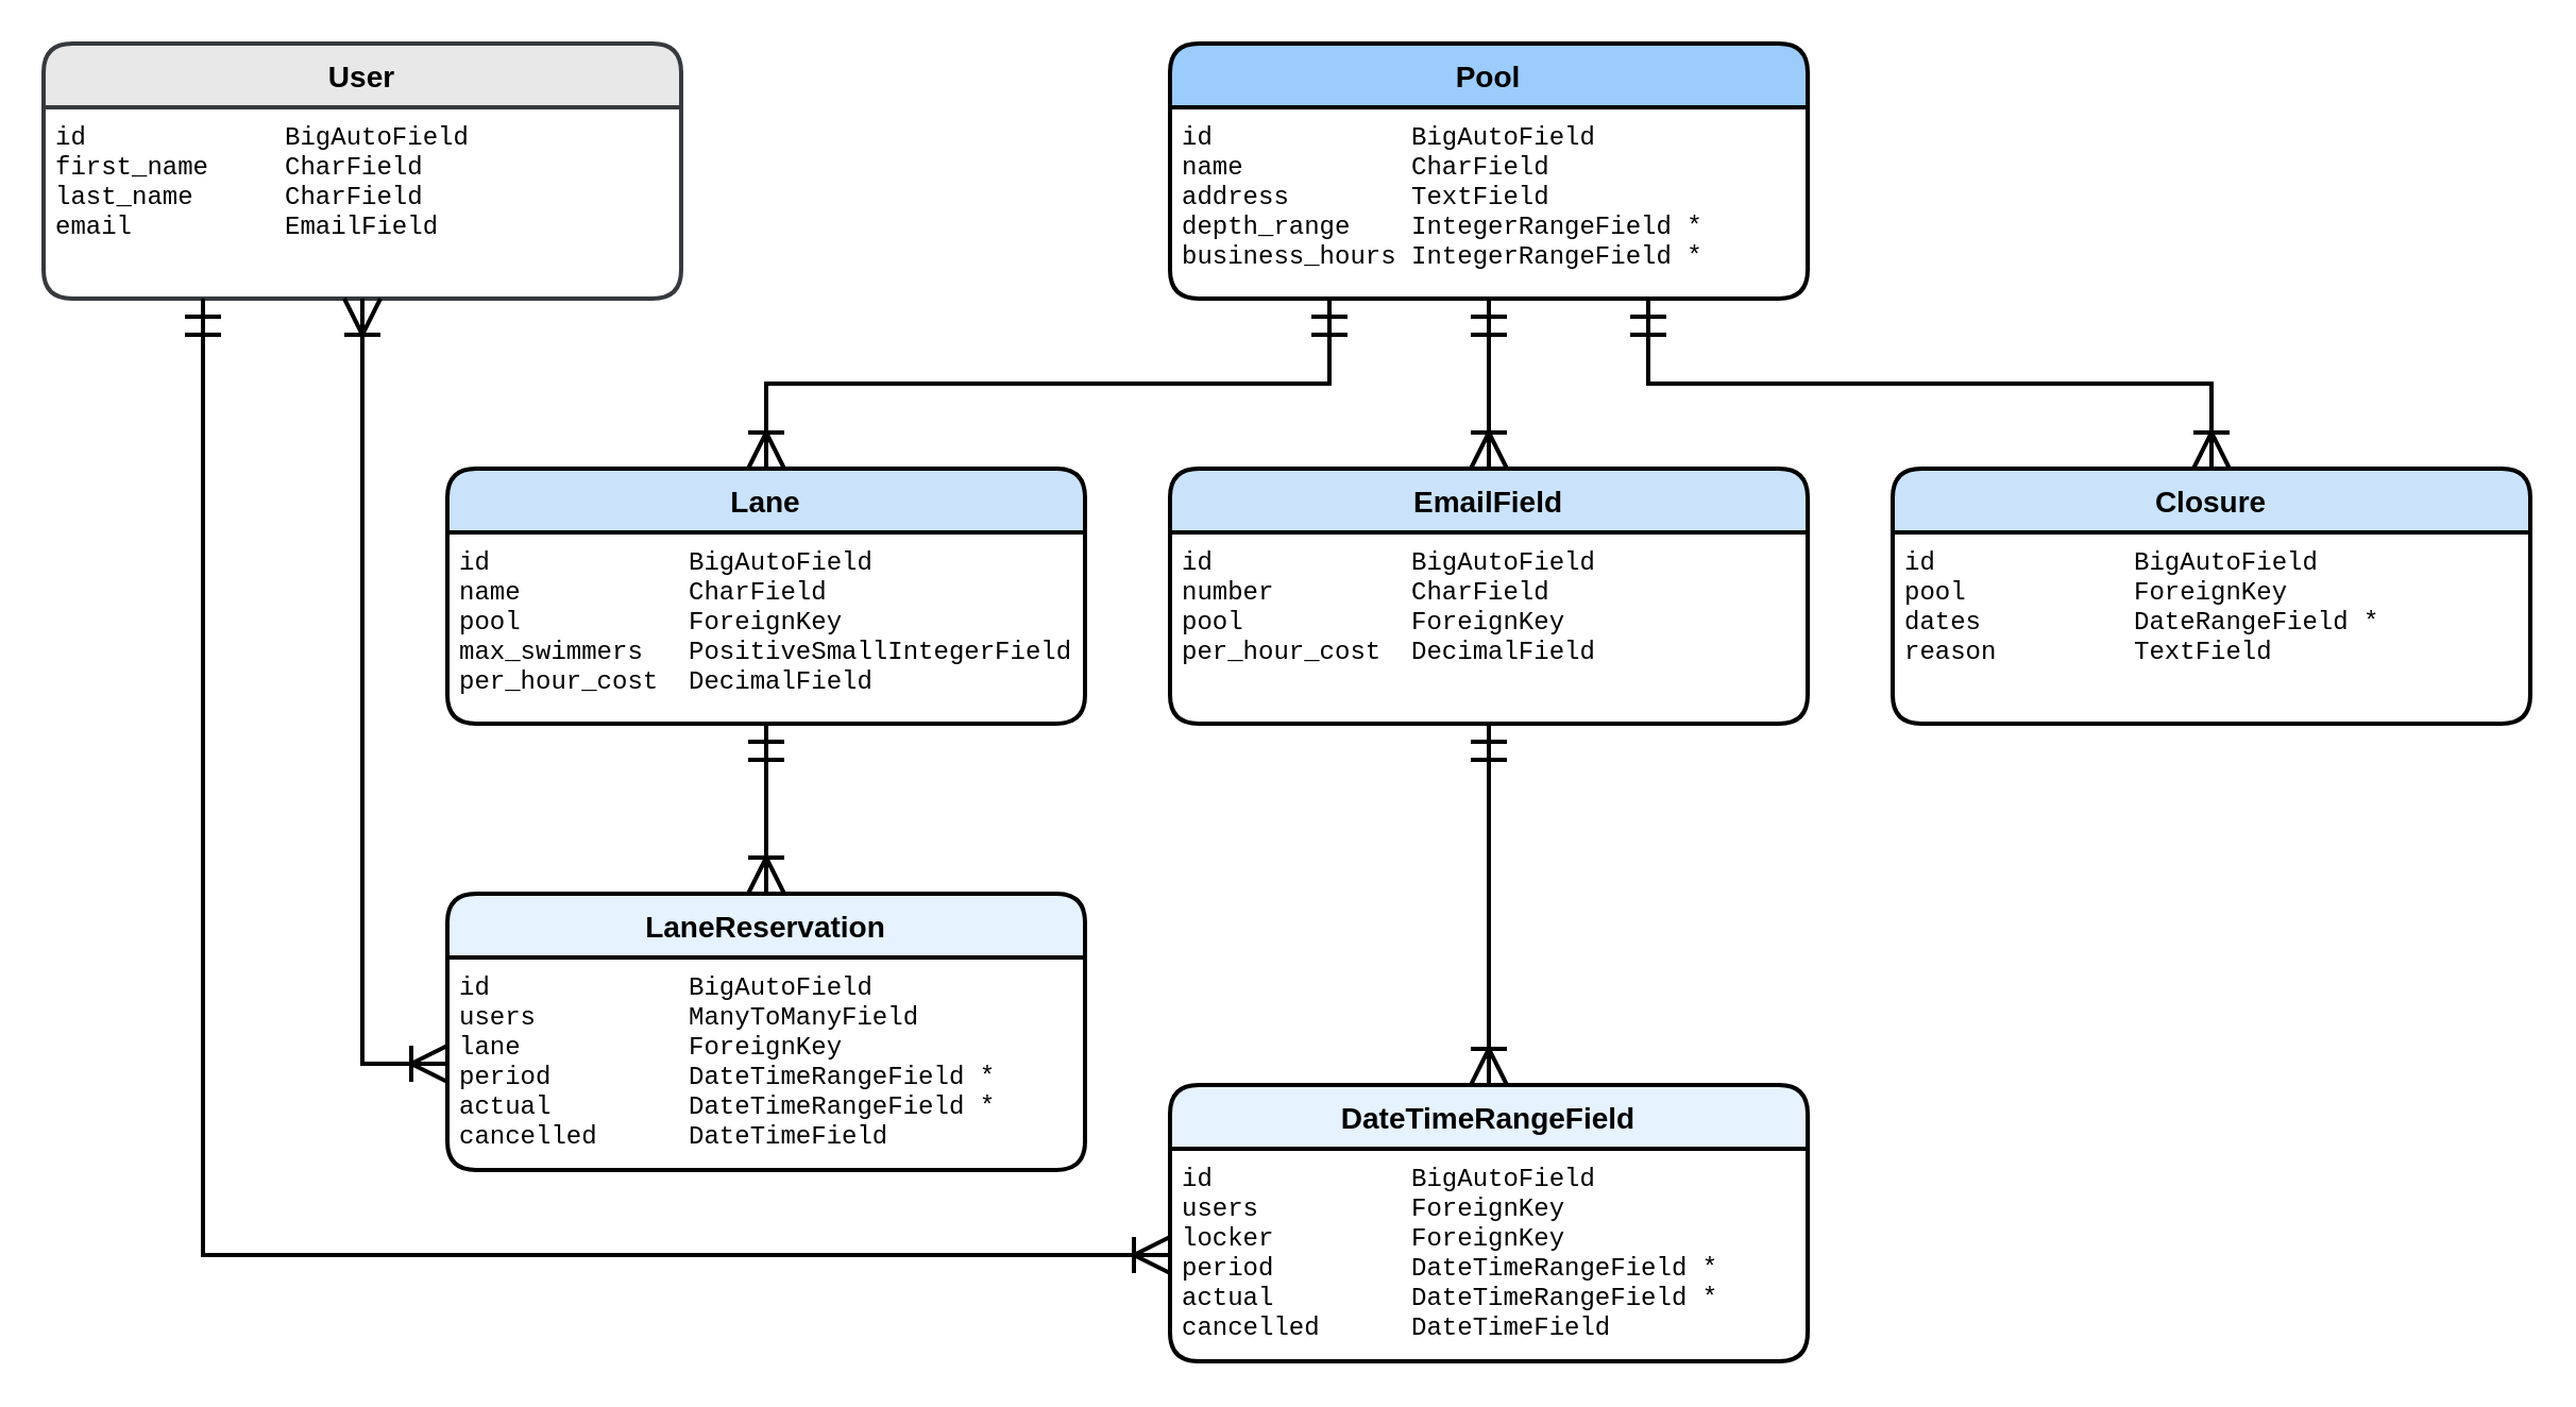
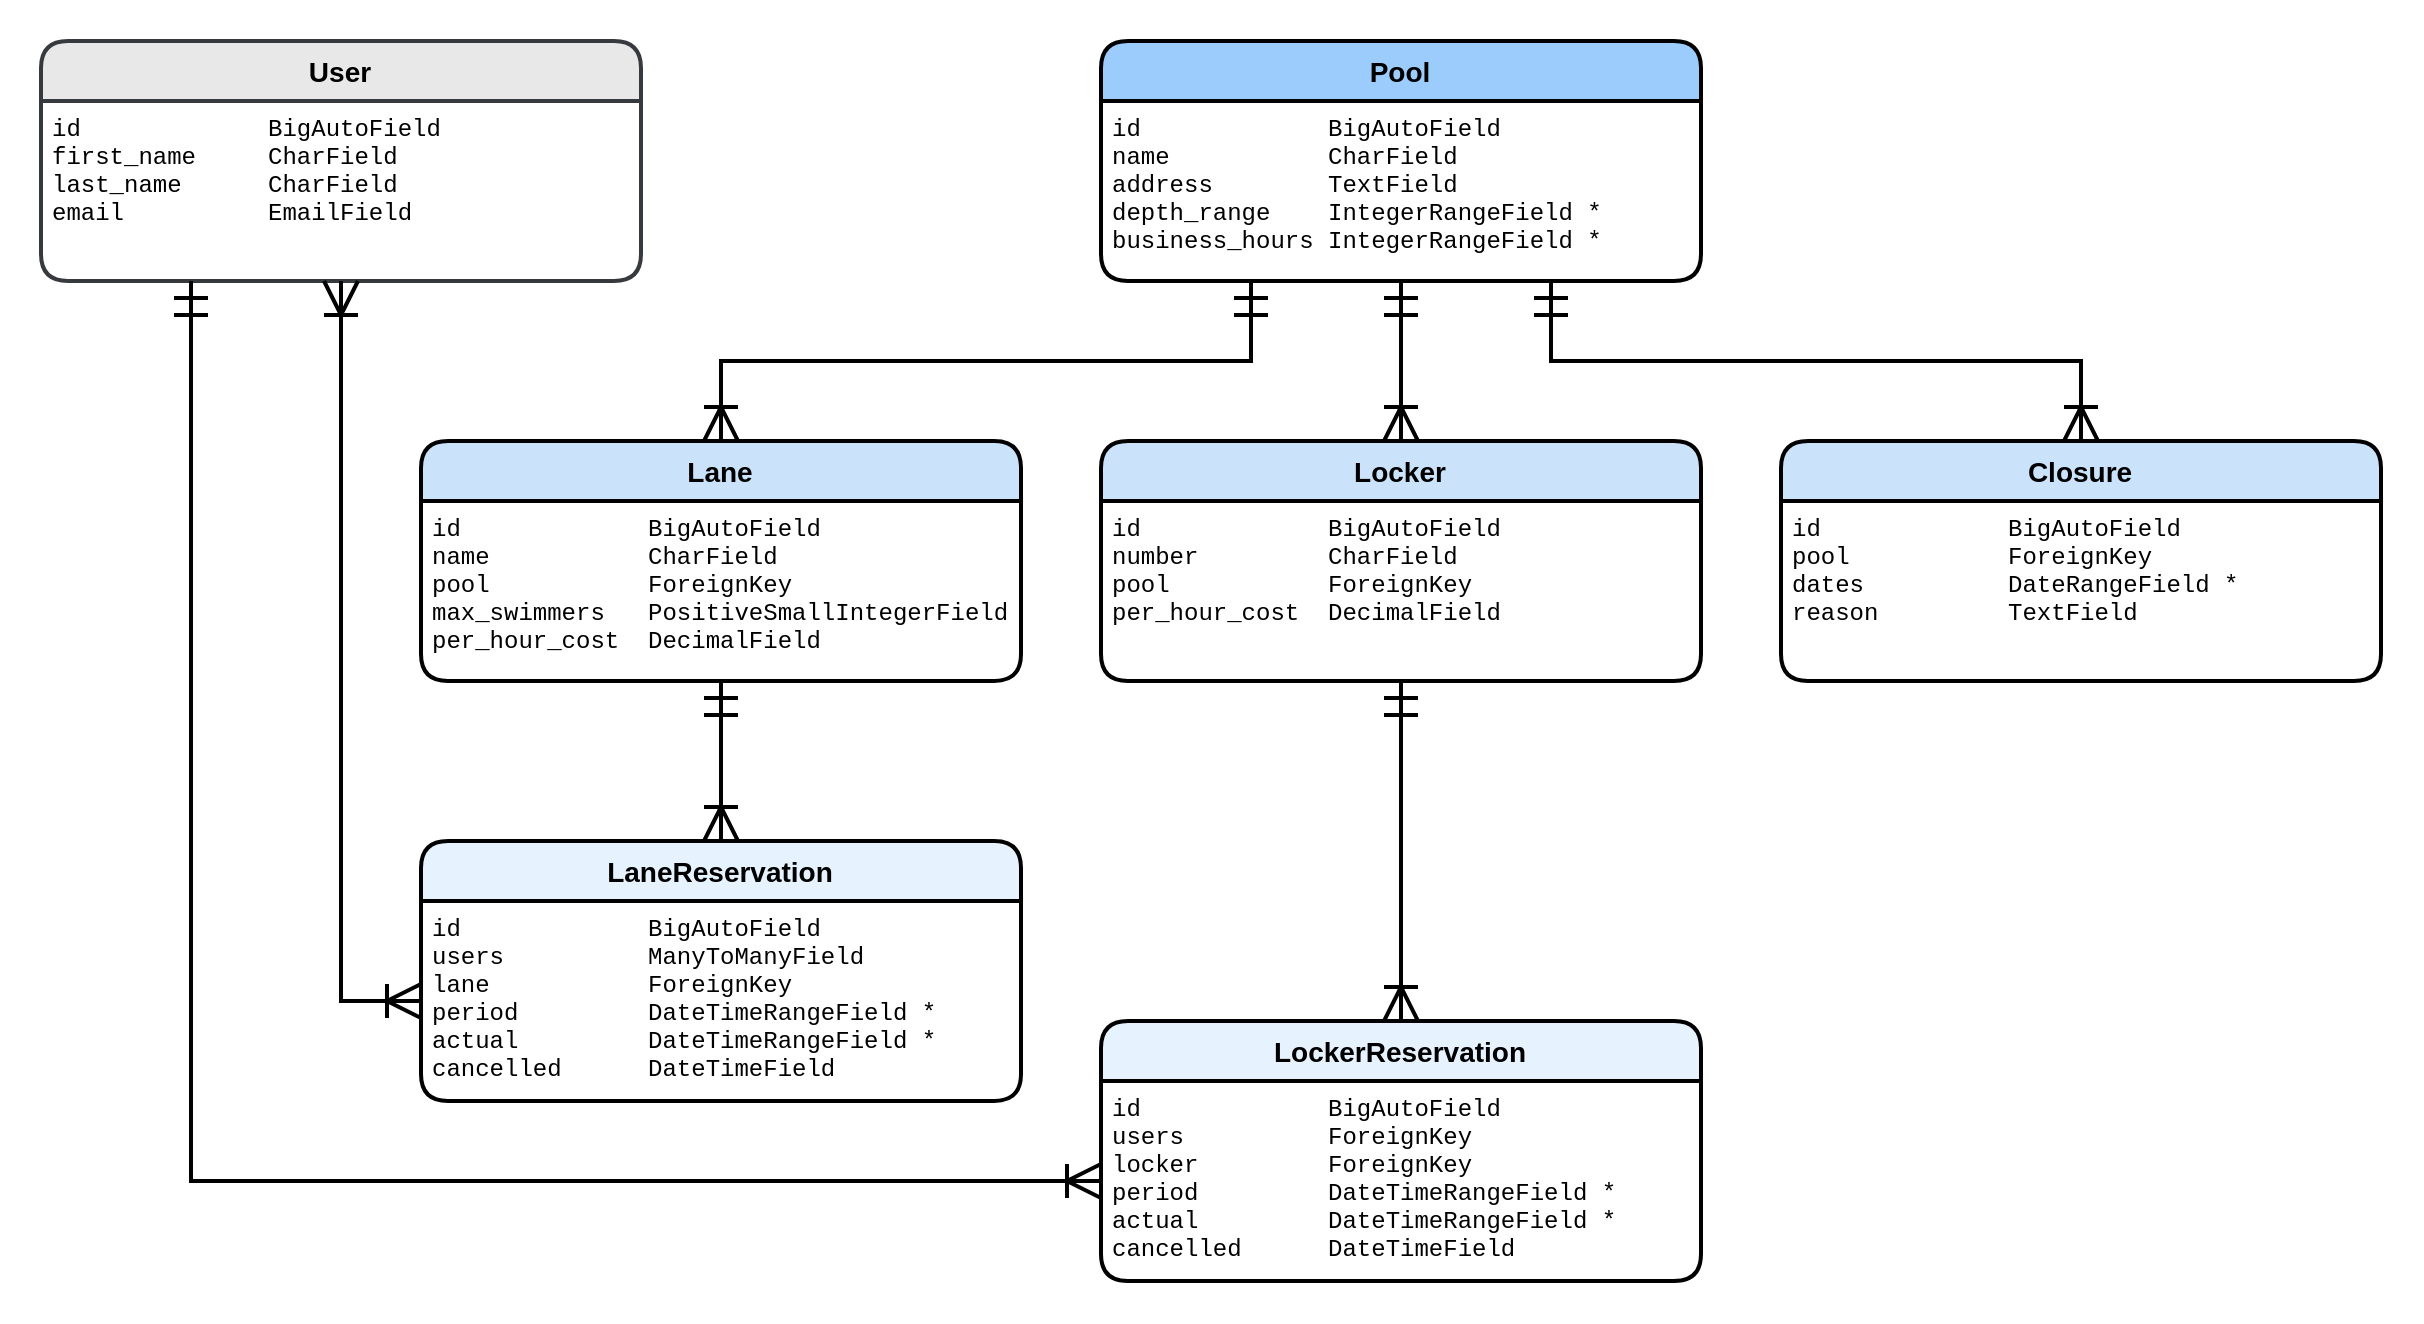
- <mxCell id="8" value="EmailField" style="swimlane;childLayout=stackLayout;horizontal=1;startSize=30;horizontalStack=0;rounded=1;fontSize=14;fontStyle=1;strokeWidth=2;resizeParent=0;resizeLast=1;shadow=0;dashed=0;align=center;fillColor=#CAE3FB;" parent="1" vertex="1"><mxGeometry x="550" y="220" width="300" height="120" as="geometry"><mxRectangle x="160" y="280" width="80" height="30" as="alternateBounds" /></mxGeometry></mxCell>
+ <mxCell id="8" value="Locker" style="swimlane;childLayout=stackLayout;horizontal=1;startSize=30;horizontalStack=0;rounded=1;fontSize=14;fontStyle=1;strokeWidth=2;resizeParent=0;resizeLast=1;shadow=0;dashed=0;align=center;fillColor=#CAE3FB;" parent="1" vertex="1"><mxGeometry x="550" y="220" width="300" height="120" as="geometry"><mxRectangle x="160" y="280" width="80" height="30" as="alternateBounds" /></mxGeometry></mxCell>
- <mxCell id="12" value="DateTimeRangeField" style="swimlane;childLayout=stackLayout;horizontal=1;startSize=30;horizontalStack=0;rounded=1;fontSize=14;fontStyle=1;strokeWidth=2;resizeParent=0;resizeLast=1;shadow=0;dashed=0;align=center;fillColor=#E6F2FE;" parent="1" vertex="1"><mxGeometry x="550" y="510" width="300" height="130" as="geometry"><mxRectangle x="160" y="570" width="160" height="30" as="alternateBounds" /></mxGeometry></mxCell>
+ <mxCell id="12" value="LockerReservation" style="swimlane;childLayout=stackLayout;horizontal=1;startSize=30;horizontalStack=0;rounded=1;fontSize=14;fontStyle=1;strokeWidth=2;resizeParent=0;resizeLast=1;shadow=0;dashed=0;align=center;fillColor=#E6F2FE;" parent="1" vertex="1"><mxGeometry x="550" y="510" width="300" height="130" as="geometry"><mxRectangle x="160" y="570" width="160" height="30" as="alternateBounds" /></mxGeometry></mxCell>
